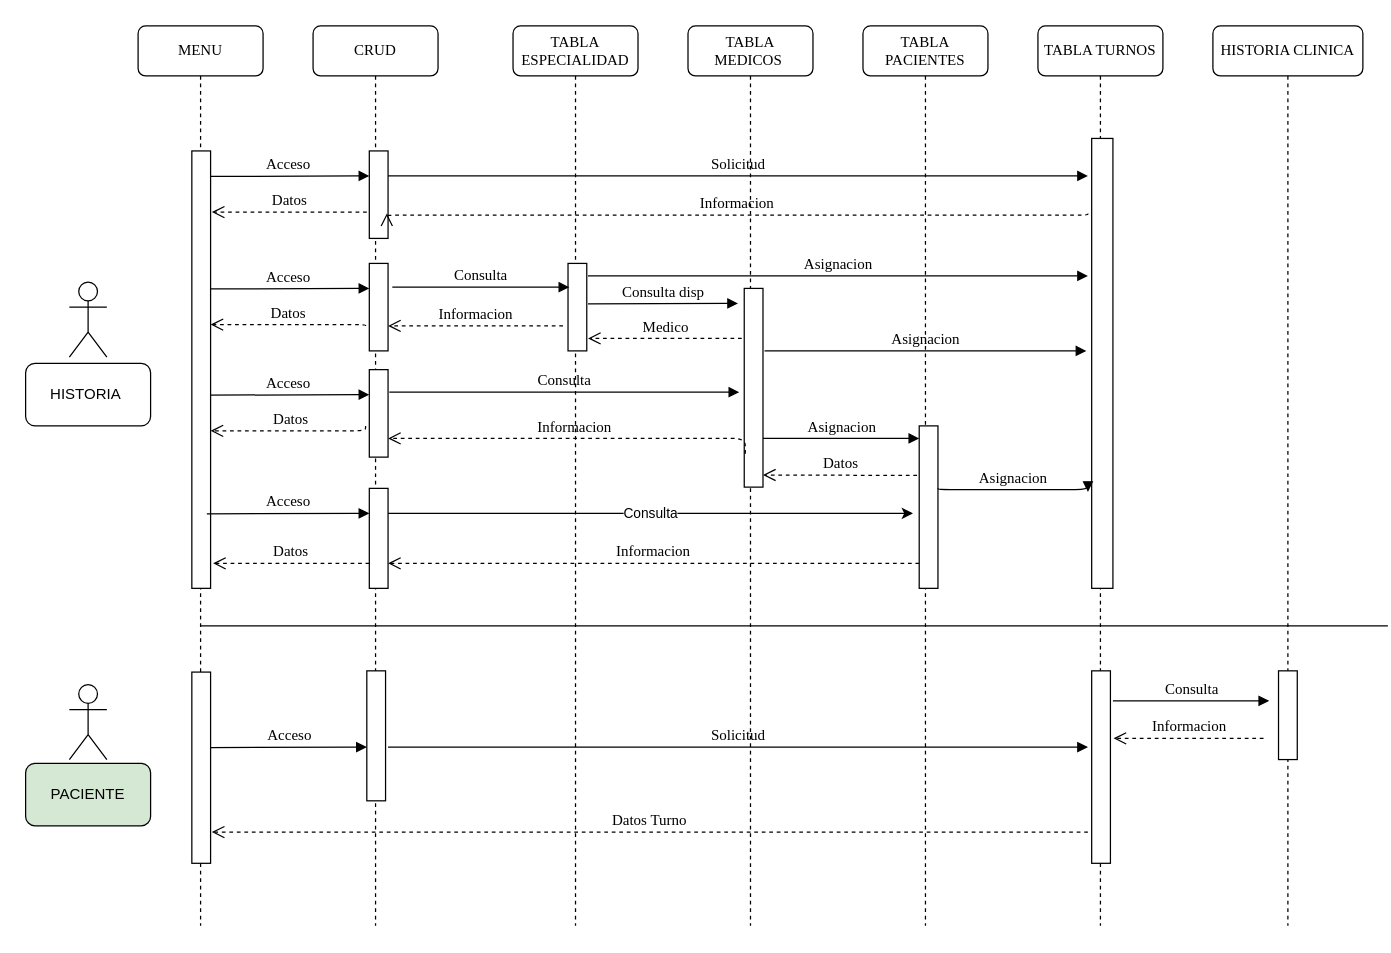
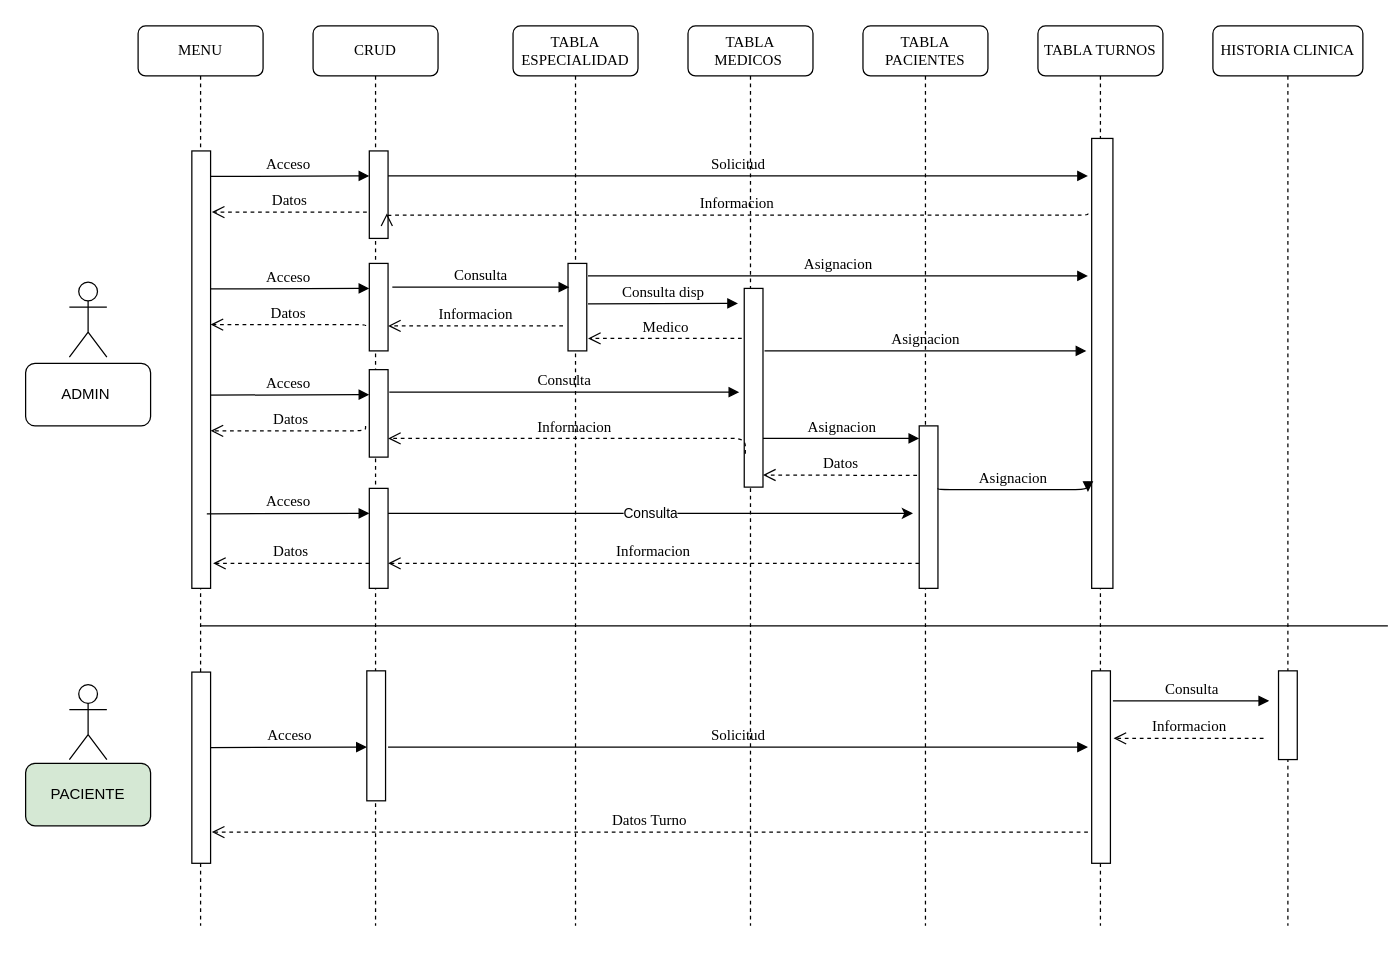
- <mxCell id="40" value="HISTORIA&amp;nbsp;" style="rounded=1;whiteSpace=wrap;html=1;" parent="1" vertex="1"><mxGeometry x="20" y="290" width="100" height="50" as="geometry" /></mxCell>
+ <mxCell id="40" value="ADMIN&amp;nbsp;" style="rounded=1;whiteSpace=wrap;html=1;" parent="1" vertex="1"><mxGeometry x="20" y="290" width="100" height="50" as="geometry" /></mxCell>
